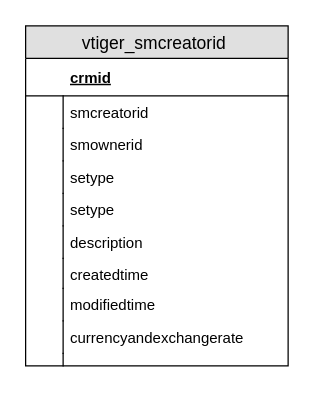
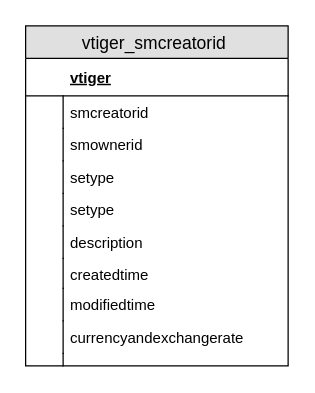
- <mxCell id="3" value="crmid" style="shape=partialRectangle;top=0;left=0;right=0;bottom=1;align=left;verticalAlign=middle;fillColor=none;spacingLeft=34;spacingRight=4;overflow=hidden;rotatable=0;points=[[0,0.5],[1,0.5]];portConstraint=eastwest;dropTarget=0;fontStyle=5;fontSize=12;" vertex="1" parent="2"><mxGeometry y="26" width="210" height="30" as="geometry" /></mxCell>
+ <mxCell id="3" value="vtiger" style="shape=partialRectangle;top=0;left=0;right=0;bottom=1;align=left;verticalAlign=middle;fillColor=none;spacingLeft=34;spacingRight=4;overflow=hidden;rotatable=0;points=[[0,0.5],[1,0.5]];portConstraint=eastwest;dropTarget=0;fontStyle=5;fontSize=12;" vertex="1" parent="2"><mxGeometry y="26" width="210" height="30" as="geometry" /></mxCell>
